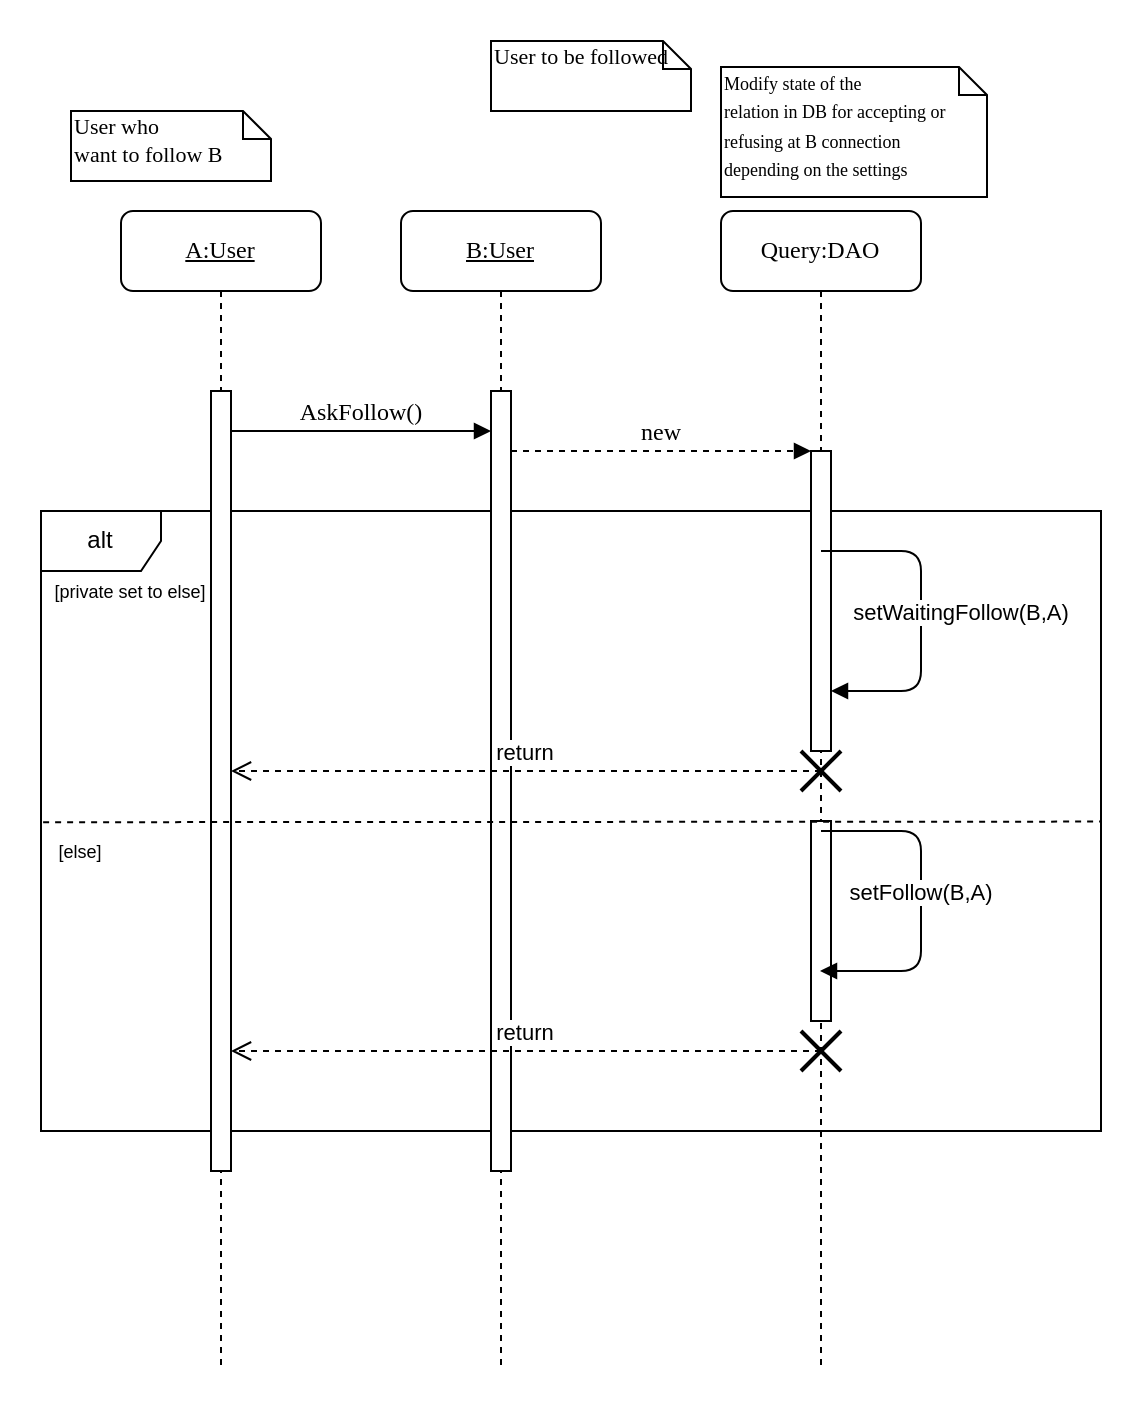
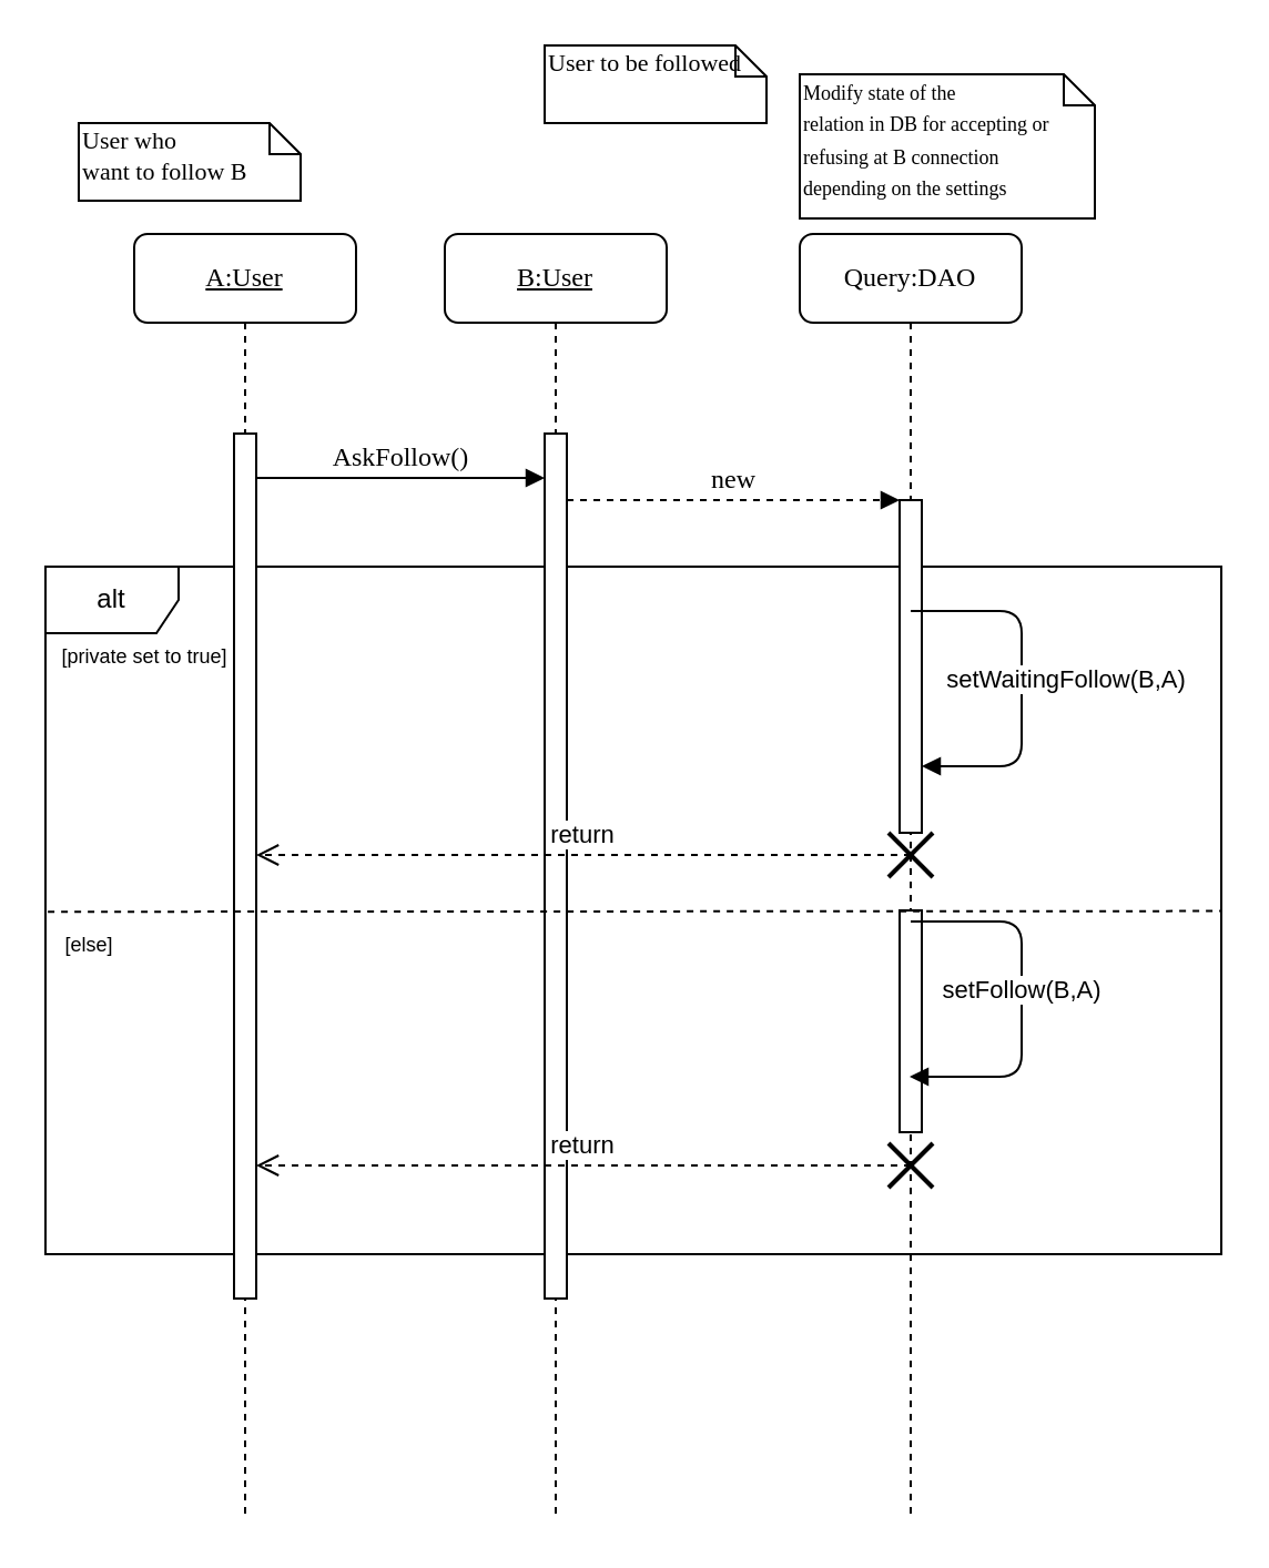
- <mxCell id="19" value="&lt;font style=&quot;font-size: 9px&quot;&gt;[private set to else]&lt;/font&gt;" style="text;html=1;strokeColor=none;fillColor=none;align=center;verticalAlign=middle;whiteSpace=wrap;rounded=0;" parent="1" vertex="1"><mxGeometry x="20" y="285" width="90" height="20" as="geometry" /></mxCell>
+ <mxCell id="19" value="&lt;font style=&quot;font-size: 9px&quot;&gt;[private set to true]&lt;/font&gt;" style="text;html=1;strokeColor=none;fillColor=none;align=center;verticalAlign=middle;whiteSpace=wrap;rounded=0;" parent="1" vertex="1"><mxGeometry x="20" y="285" width="90" height="20" as="geometry" /></mxCell>
